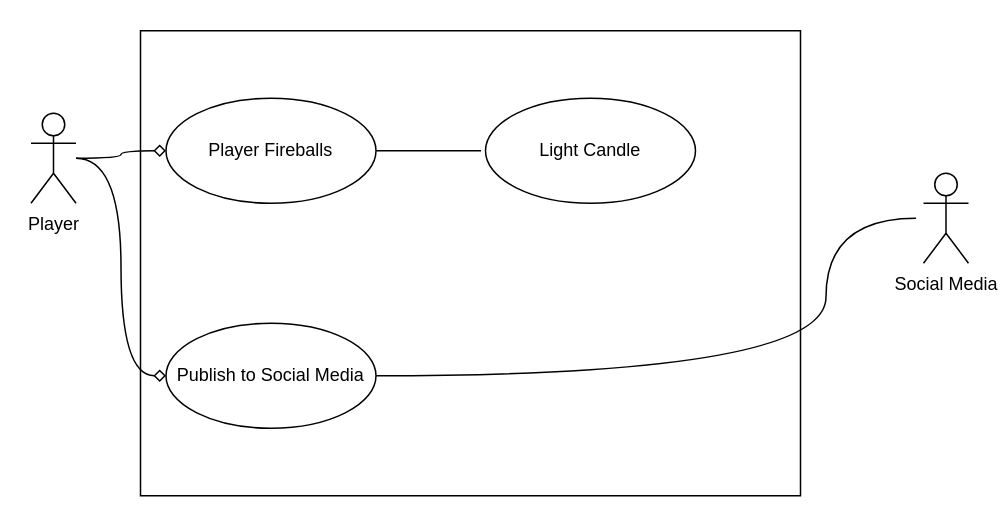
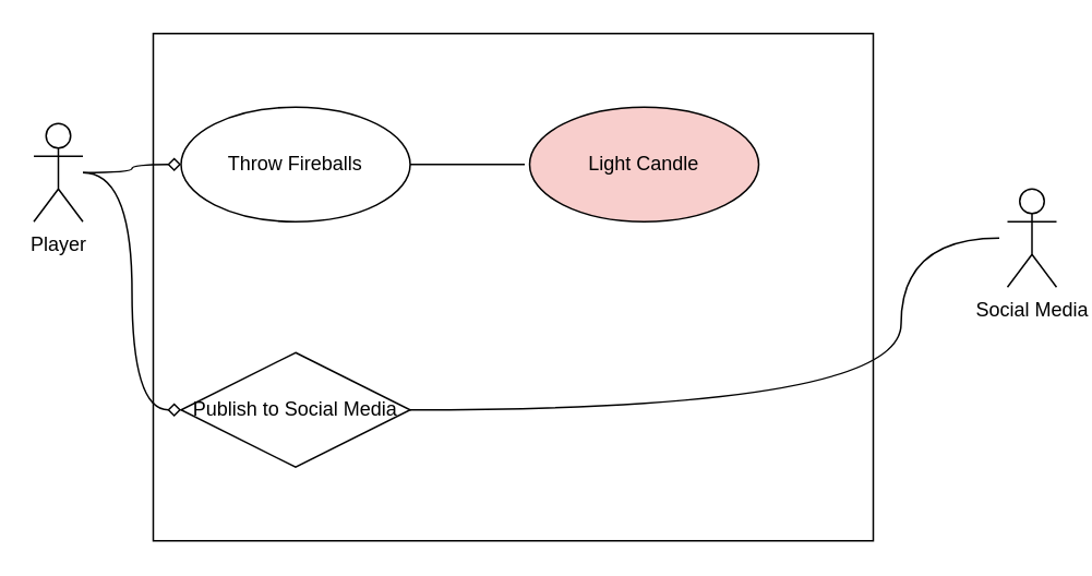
- <mxCell id="6" value="Player Fireballs" style="ellipse;whiteSpace=wrap;html=1;" parent="1" vertex="1"><mxGeometry x="110" y="65" width="140" height="70" as="geometry" /></mxCell>
+ <mxCell id="6" value="Throw Fireballs" style="ellipse;whiteSpace=wrap;html=1;" parent="1" vertex="1"><mxGeometry x="110" y="65" width="140" height="70" as="geometry" /></mxCell>
- <mxCell id="10" value="Light Candle" style="ellipse;whiteSpace=wrap;html=1;" parent="1" vertex="1"><mxGeometry x="323" y="65" width="140" height="70" as="geometry" /></mxCell>
+ <mxCell id="10" value="Light Candle" style="ellipse;whiteSpace=wrap;html=1;fillColor=#f8cecc;" parent="1" vertex="1"><mxGeometry x="323" y="65" width="140" height="70" as="geometry" /></mxCell>
- <mxCell id="8" value="Publish to Social Media" style="ellipse;whiteSpace=wrap;html=1;" parent="1" vertex="1"><mxGeometry x="110" y="215" width="140" height="70" as="geometry" /></mxCell>
+ <mxCell id="8" value="Publish to Social Media" style="rhombus;whiteSpace=wrap;html=1;" parent="1" vertex="1"><mxGeometry x="110" y="215" width="140" height="70" as="geometry" /></mxCell>
